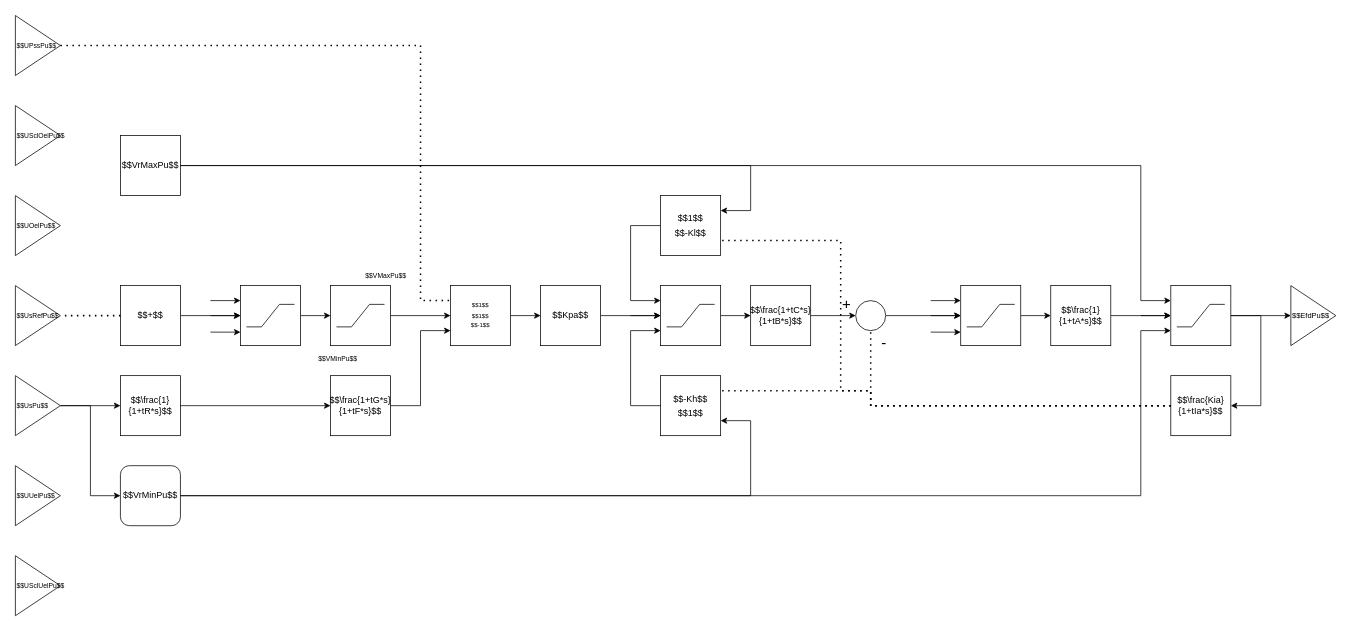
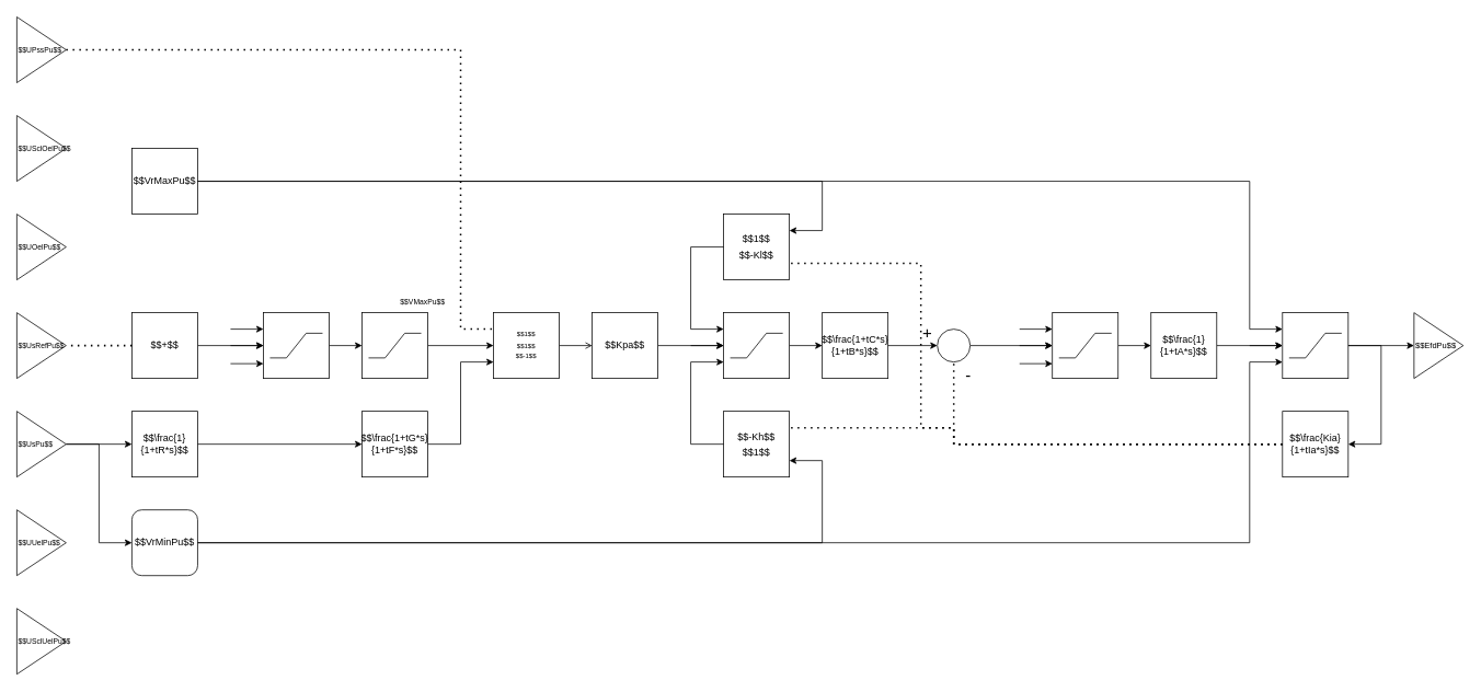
- <mxCell id="53" value="" style="edgeStyle=orthogonalEdgeStyle;rounded=0;orthogonalLoop=1;jettySize=auto;html=1;" parent="1" source="54" target="21" edge="1"><mxGeometry relative="1" as="geometry" /></mxCell>
+ <mxCell id="53" value="" style="edgeStyle=orthogonalEdgeStyle;rounded=0;orthogonalLoop=1;jettySize=auto;html=1;endArrow=open;" parent="1" source="54" target="21" edge="1"><mxGeometry relative="1" as="geometry" /></mxCell>
- <mxCell id="61" value="&lt;font style=&quot;font-size: 9px;&quot;&gt;$$VMinPu$$&lt;/font&gt;" style="text;html=1;strokeColor=none;fillColor=none;align=center;verticalAlign=middle;whiteSpace=wrap;rounded=0;fontSize=15;" parent="1" vertex="1"><mxGeometry x="420" y="460" width="60" height="30" as="geometry" /></mxCell>
